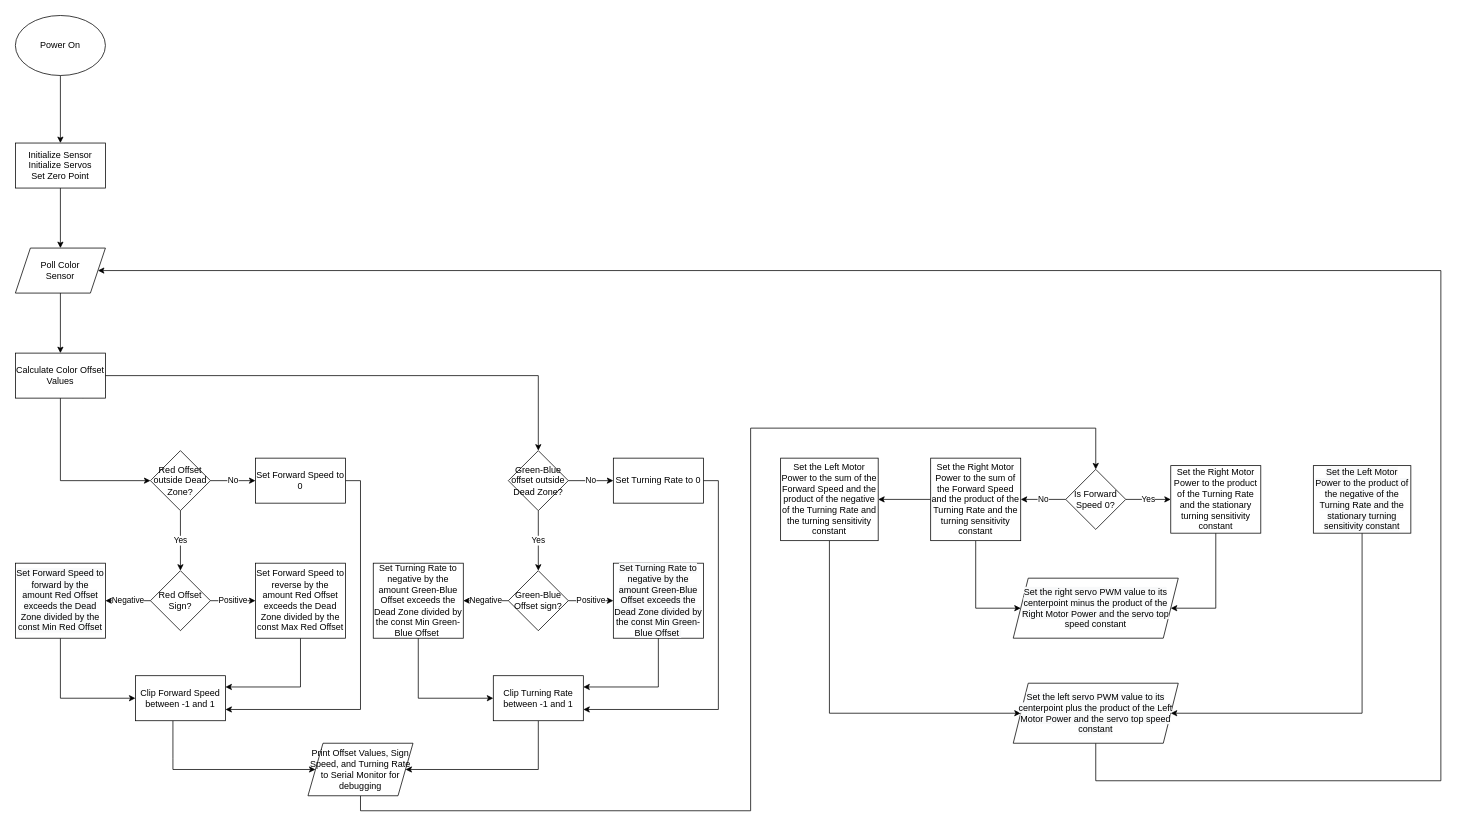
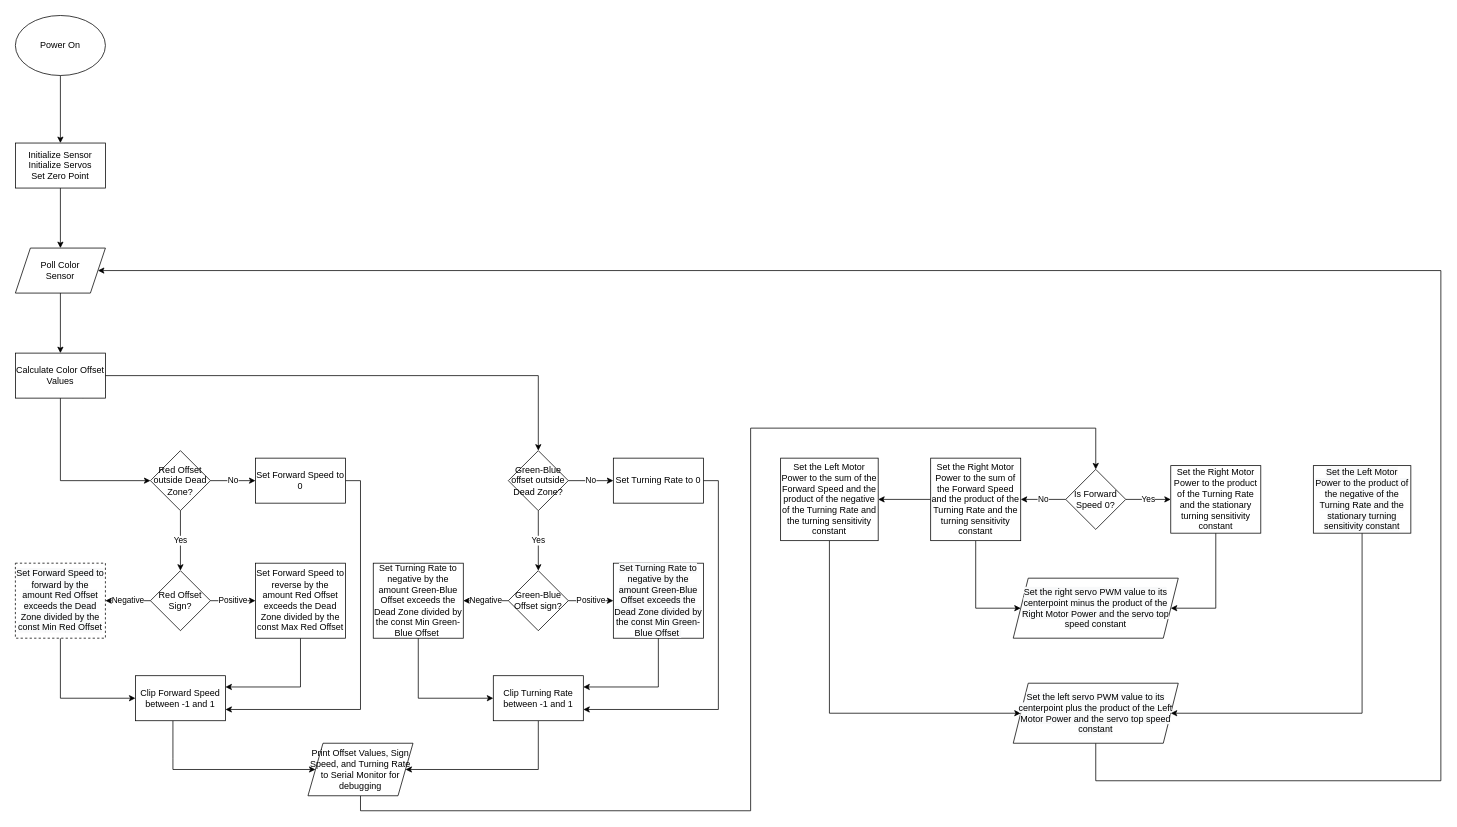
- <mxCell id="22" value="&lt;span style=&quot;color: rgb(0 , 0 , 0) ; font-family: &amp;#34;helvetica&amp;#34; ; font-size: 12px ; font-style: normal ; font-weight: 400 ; letter-spacing: normal ; text-align: center ; text-indent: 0px ; text-transform: none ; word-spacing: 0px ; background-color: rgb(248 , 249 , 250) ; display: inline ; float: none&quot;&gt;Set Forward Speed to forward by the amount Red Offset exceeds the Dead Zone divided by the const Min Red Offset&lt;/span&gt;" style="whiteSpace=wrap;html=1;" vertex="1" parent="1"><mxGeometry x="20" y="750" width="120" height="100" as="geometry" /></mxCell>
+ <mxCell id="22" value="&lt;span style=&quot;color: rgb(0 , 0 , 0) ; font-family: &amp;#34;helvetica&amp;#34; ; font-size: 12px ; font-style: normal ; font-weight: 400 ; letter-spacing: normal ; text-align: center ; text-indent: 0px ; text-transform: none ; word-spacing: 0px ; background-color: rgb(248 , 249 , 250) ; display: inline ; float: none&quot;&gt;Set Forward Speed to forward by the amount Red Offset exceeds the Dead Zone divided by the const Min Red Offset&lt;/span&gt;" style="whiteSpace=wrap;html=1;dashed=1;" vertex="1" parent="1"><mxGeometry x="20" y="750" width="120" height="100" as="geometry" /></mxCell>
